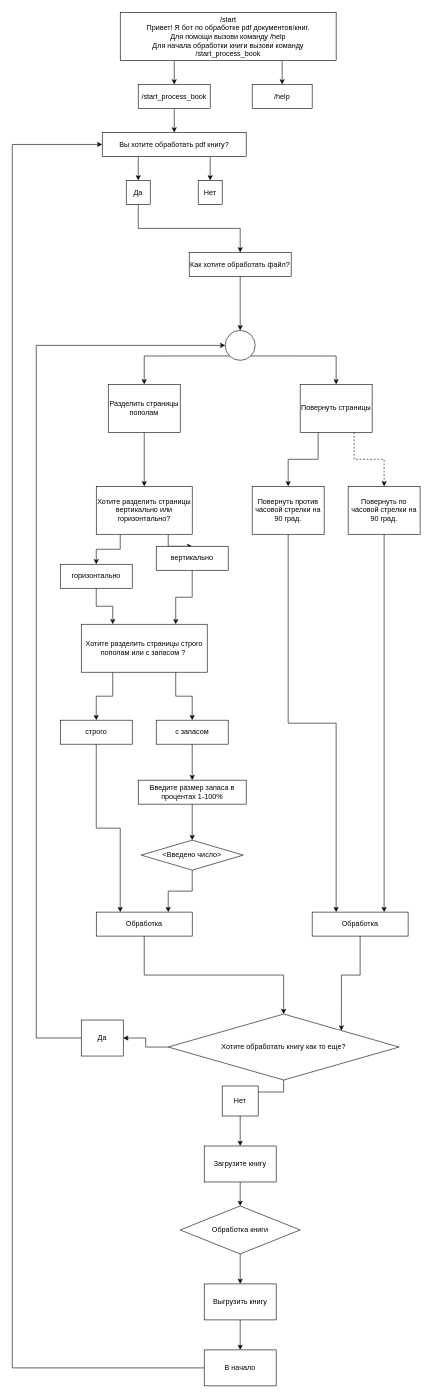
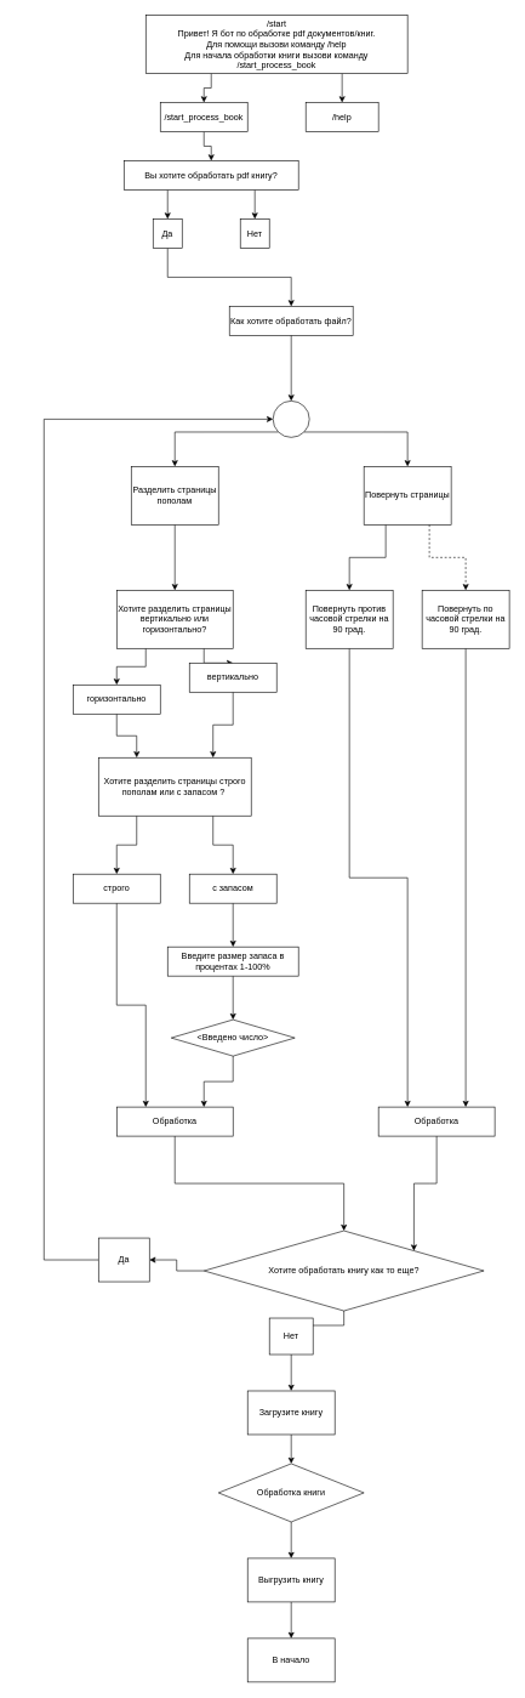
- <mxCell id="6" value="/start_process_book" style="rounded=0;whiteSpace=wrap;html=1;" parent="1" vertex="1"><mxGeometry x="230" y="140" width="120" height="40" as="geometry" /></mxCell>
+ <mxCell id="6" value="/start_process_book" style="rounded=0;whiteSpace=wrap;html=1;" parent="1" vertex="1"><mxGeometry x="220" y="140" width="120" height="40" as="geometry" /></mxCell>
- <mxCell id="52" style="edgeStyle=orthogonalEdgeStyle;rounded=0;orthogonalLoop=1;jettySize=auto;html=1;exitX=0;exitY=0.5;exitDx=0;exitDy=0;entryX=0;entryY=0.5;entryDx=0;entryDy=0;" parent="1" source="53" target="10" edge="1"><mxGeometry relative="1" as="geometry"><Array as="points"><mxPoint x="20" y="2280" /><mxPoint x="20" y="240" /></Array></mxGeometry></mxCell>
